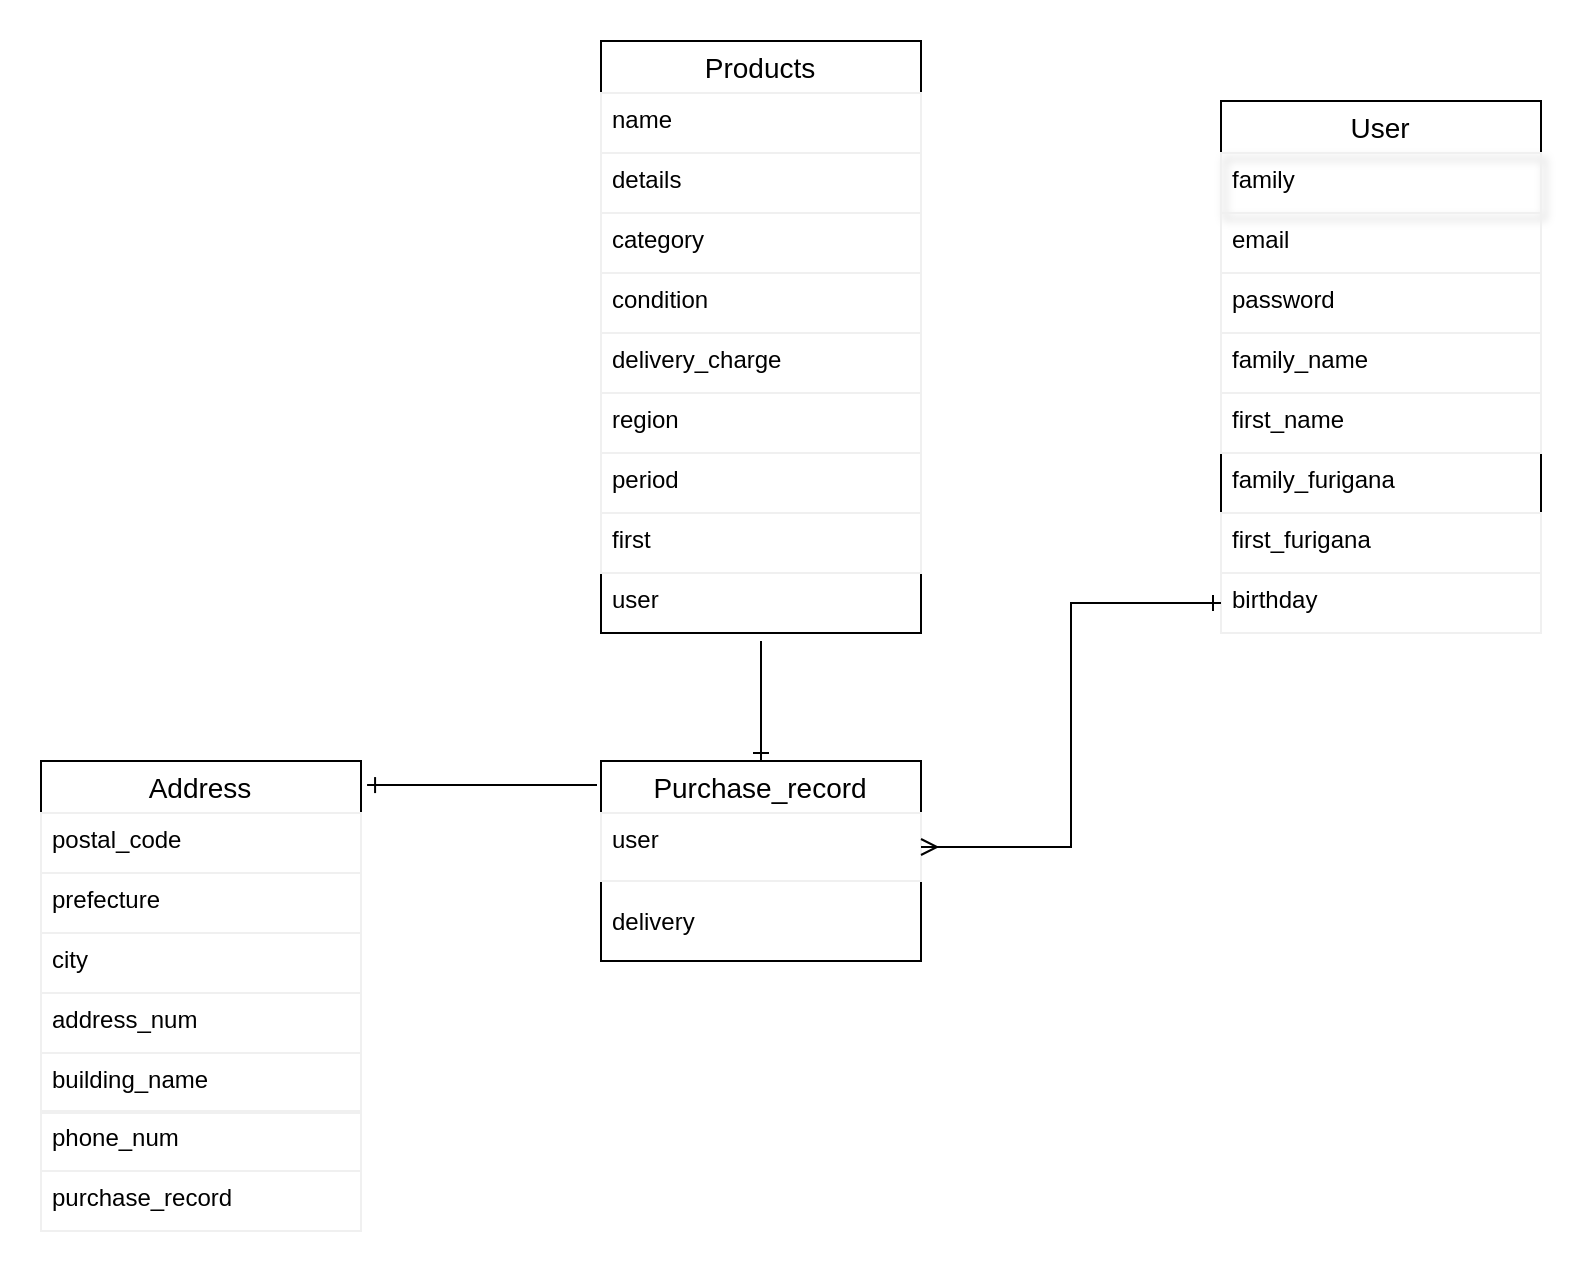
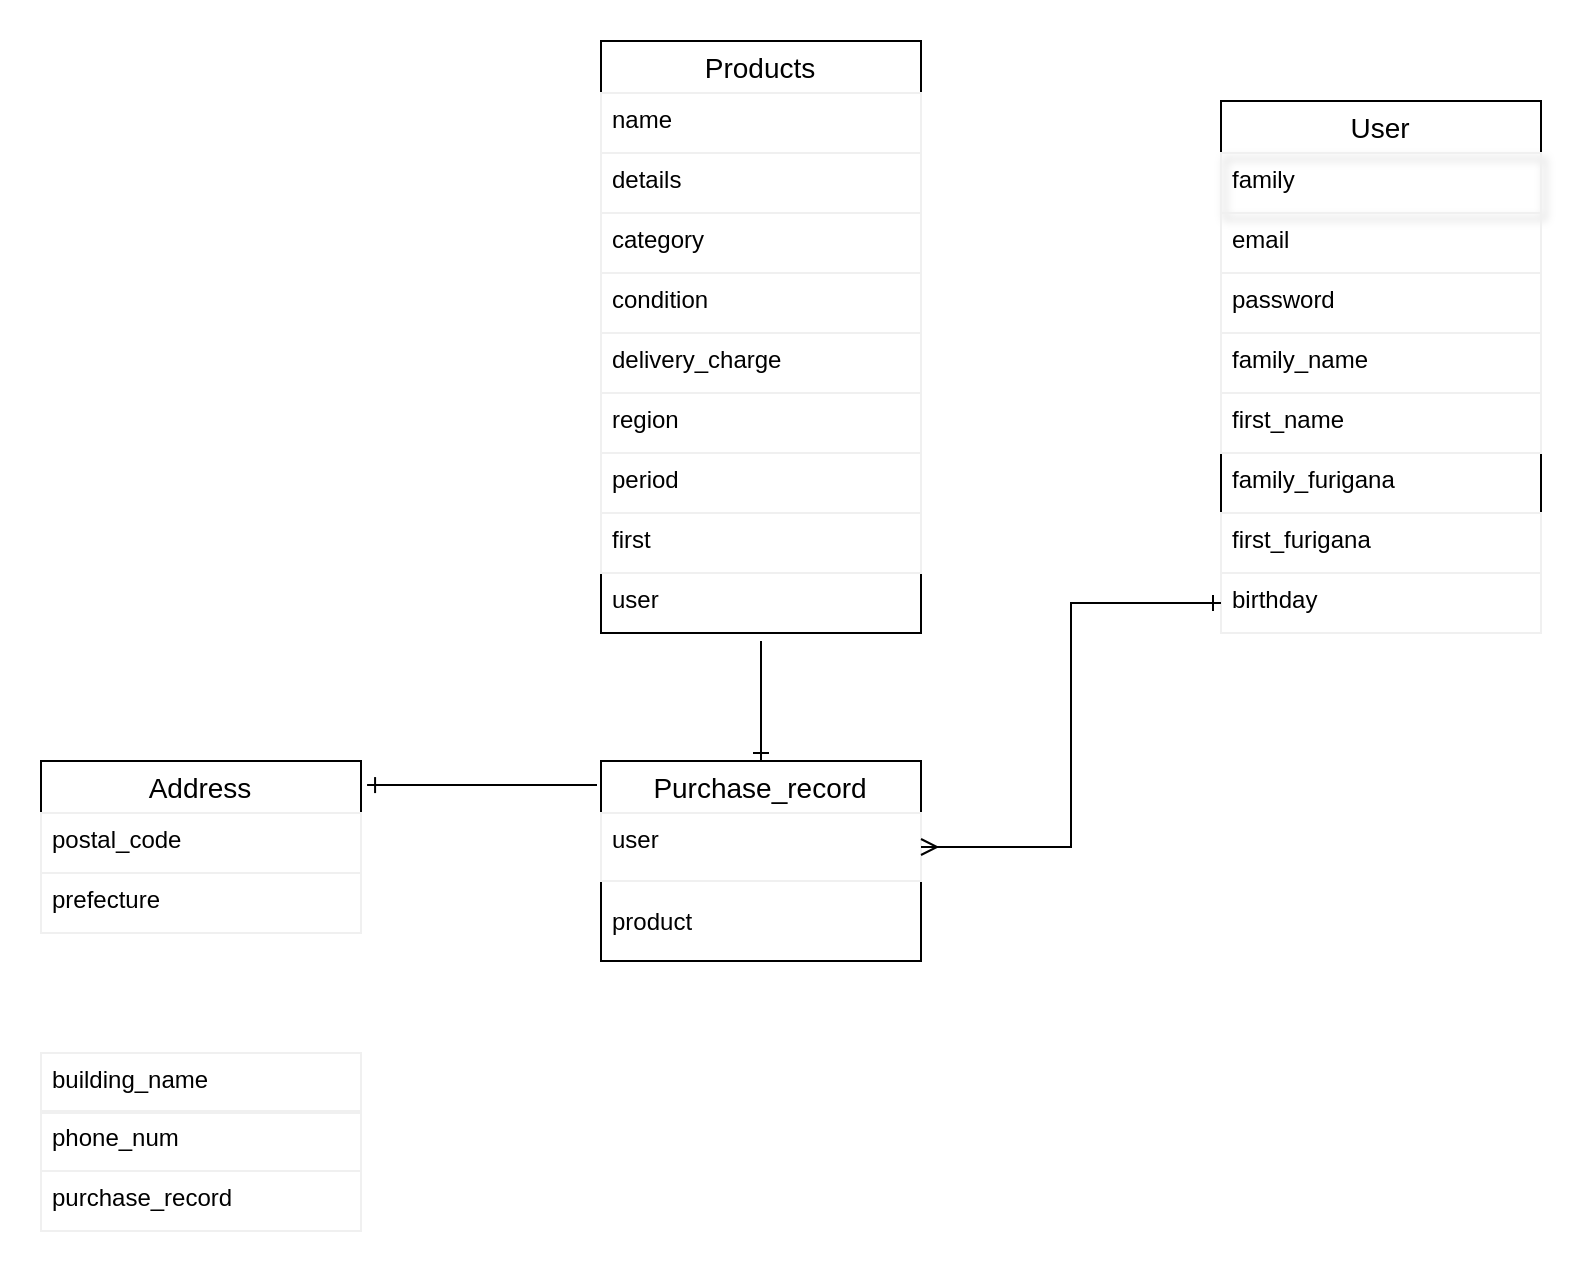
- <mxCell id="18" value="delivery" style="text;strokeColor=none;fillColor=none;spacingLeft=4;spacingRight=4;overflow=hidden;rotatable=0;points=[[0,0.5],[1,0.5]];portConstraint=eastwest;fontSize=12;align=left;verticalAlign=middle;" vertex="1" parent="16"><mxGeometry y="60" width="160" height="40" as="geometry" /></mxCell>
+ <mxCell id="18" value="product" style="text;strokeColor=none;fillColor=none;spacingLeft=4;spacingRight=4;overflow=hidden;rotatable=0;points=[[0,0.5],[1,0.5]];portConstraint=eastwest;fontSize=12;align=left;verticalAlign=middle;" vertex="1" parent="16"><mxGeometry y="60" width="160" height="40" as="geometry" /></mxCell>
- <mxCell id="2" value="city" style="text;fillColor=none;spacingLeft=4;spacingRight=4;overflow=hidden;rotatable=0;points=[[0,0.5],[1,0.5]];portConstraint=eastwest;fontSize=12;strokeColor=#f0f0f0;" parent="1" vertex="1"><mxGeometry x="20" y="466" width="160" height="30" as="geometry" /></mxCell>
- <mxCell id="3" value="address_num" style="text;fillColor=none;spacingLeft=4;spacingRight=4;overflow=hidden;rotatable=0;points=[[0,0.5],[1,0.5]];portConstraint=eastwest;fontSize=12;strokeColor=#f0f0f0;" parent="1" vertex="1"><mxGeometry x="20" y="496" width="160" height="30" as="geometry" /></mxCell>
